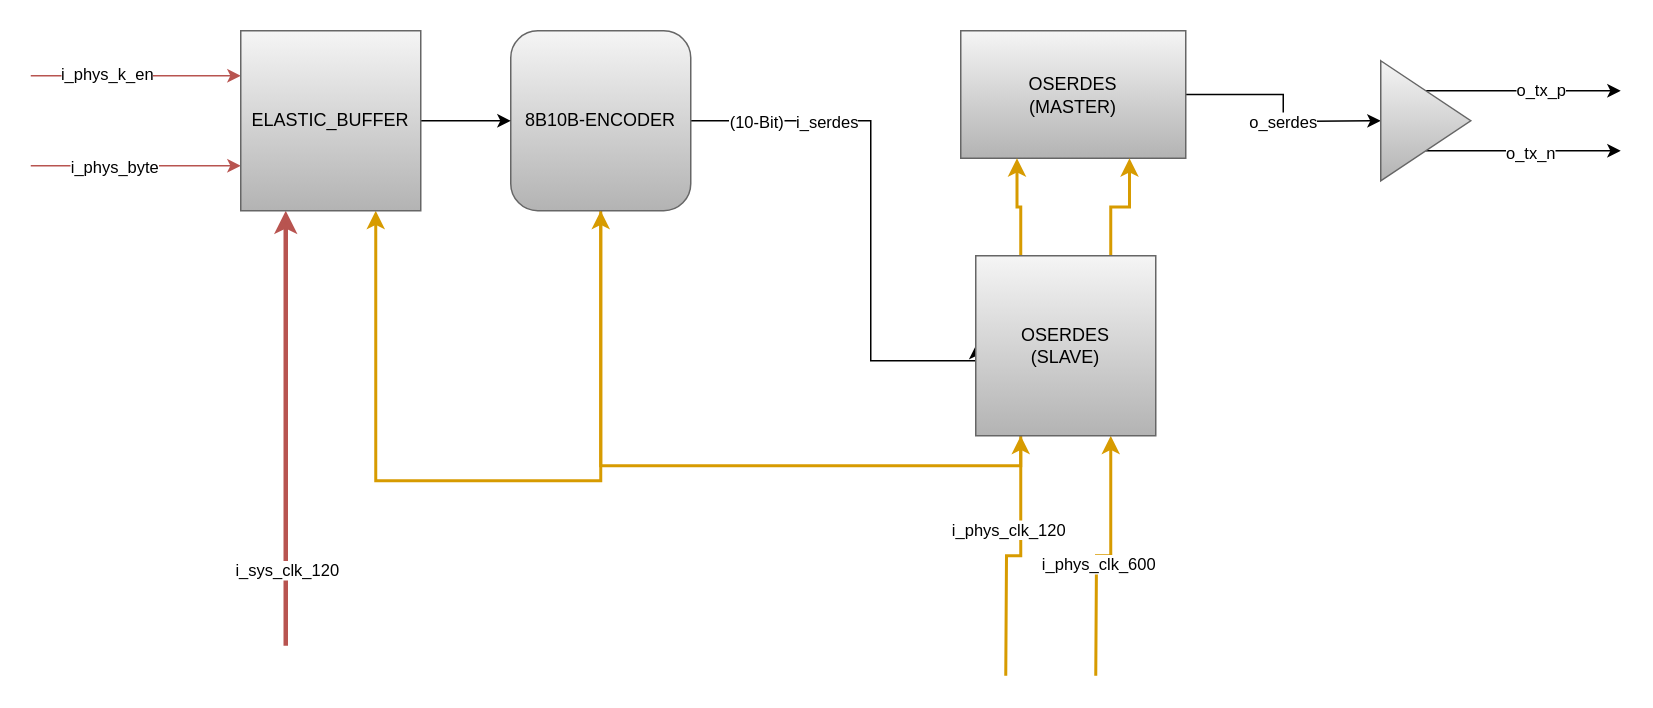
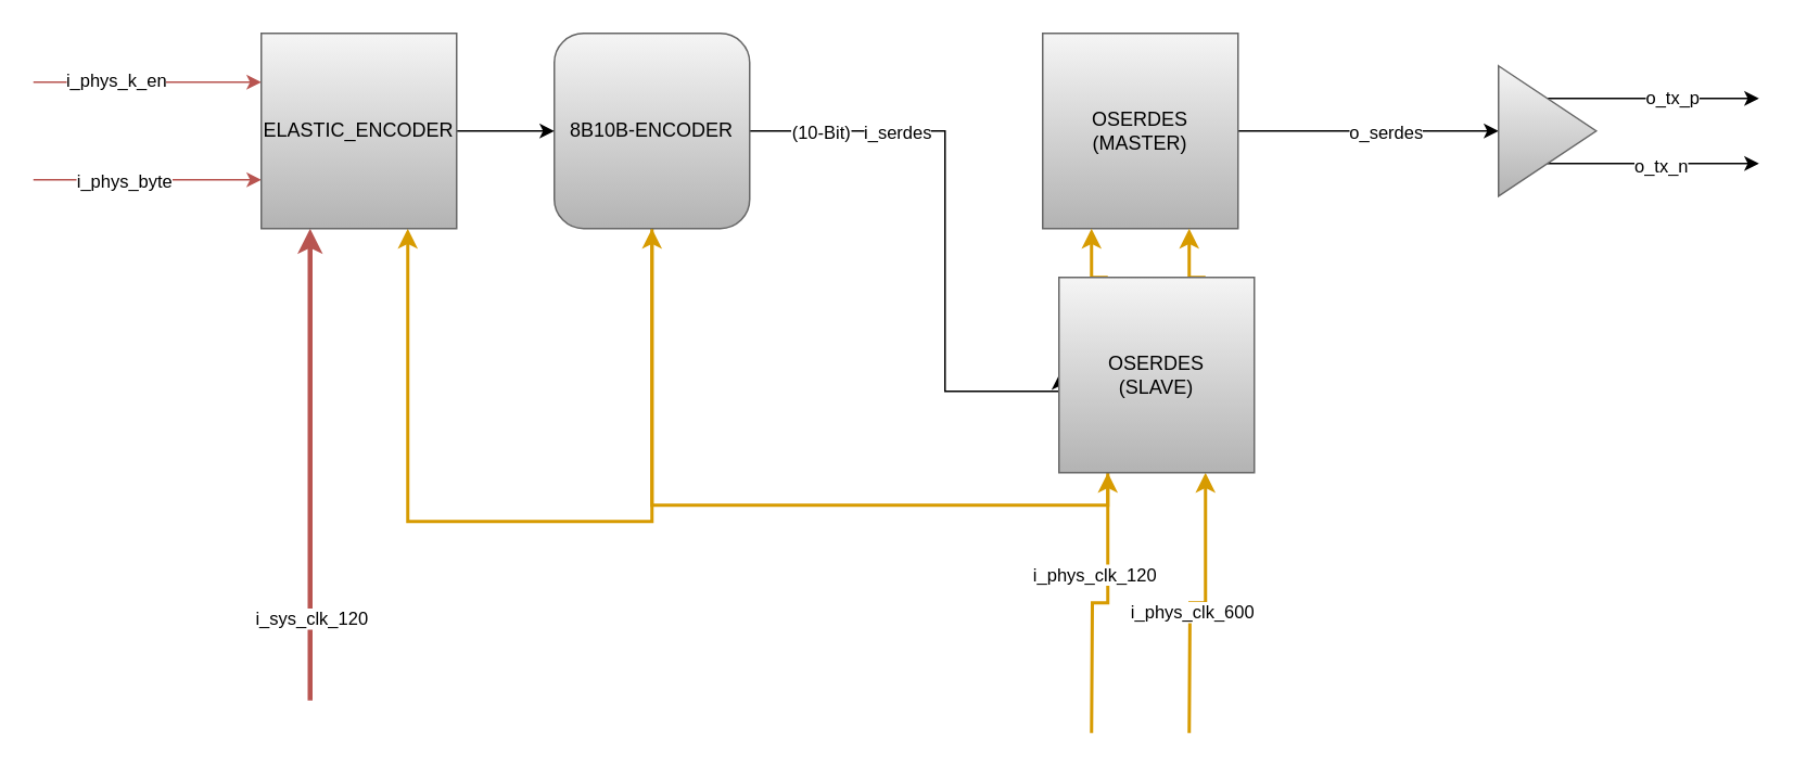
- <mxCell id="13" value="OSERDES&lt;div&gt;(MASTER)&lt;/div&gt;" style="rounded=0;whiteSpace=wrap;html=1;fillColor=#f5f5f5;gradientColor=#b3b3b3;strokeColor=#666666;" parent="1" vertex="1"><mxGeometry x="640" y="20" width="150" height="85" as="geometry" /></mxCell>
+ <mxCell id="13" value="OSERDES&lt;div&gt;(MASTER)&lt;/div&gt;" style="rounded=0;whiteSpace=wrap;html=1;fillColor=#f5f5f5;gradientColor=#b3b3b3;strokeColor=#666666;" parent="1" vertex="1"><mxGeometry x="640" y="20" width="120" height="120" as="geometry" /></mxCell>
- <mxCell id="30" value="ELASTIC_BUFFER" style="rounded=0;whiteSpace=wrap;html=1;fillColor=#f5f5f5;gradientColor=#b3b3b3;strokeColor=#666666;" parent="1" vertex="1"><mxGeometry x="160" y="20" width="120" height="120" as="geometry" /></mxCell>
+ <mxCell id="30" value="ELASTIC_ENCODER" style="rounded=0;whiteSpace=wrap;html=1;fillColor=#f5f5f5;gradientColor=#b3b3b3;strokeColor=#666666;" parent="1" vertex="1"><mxGeometry x="160" y="20" width="120" height="120" as="geometry" /></mxCell>
